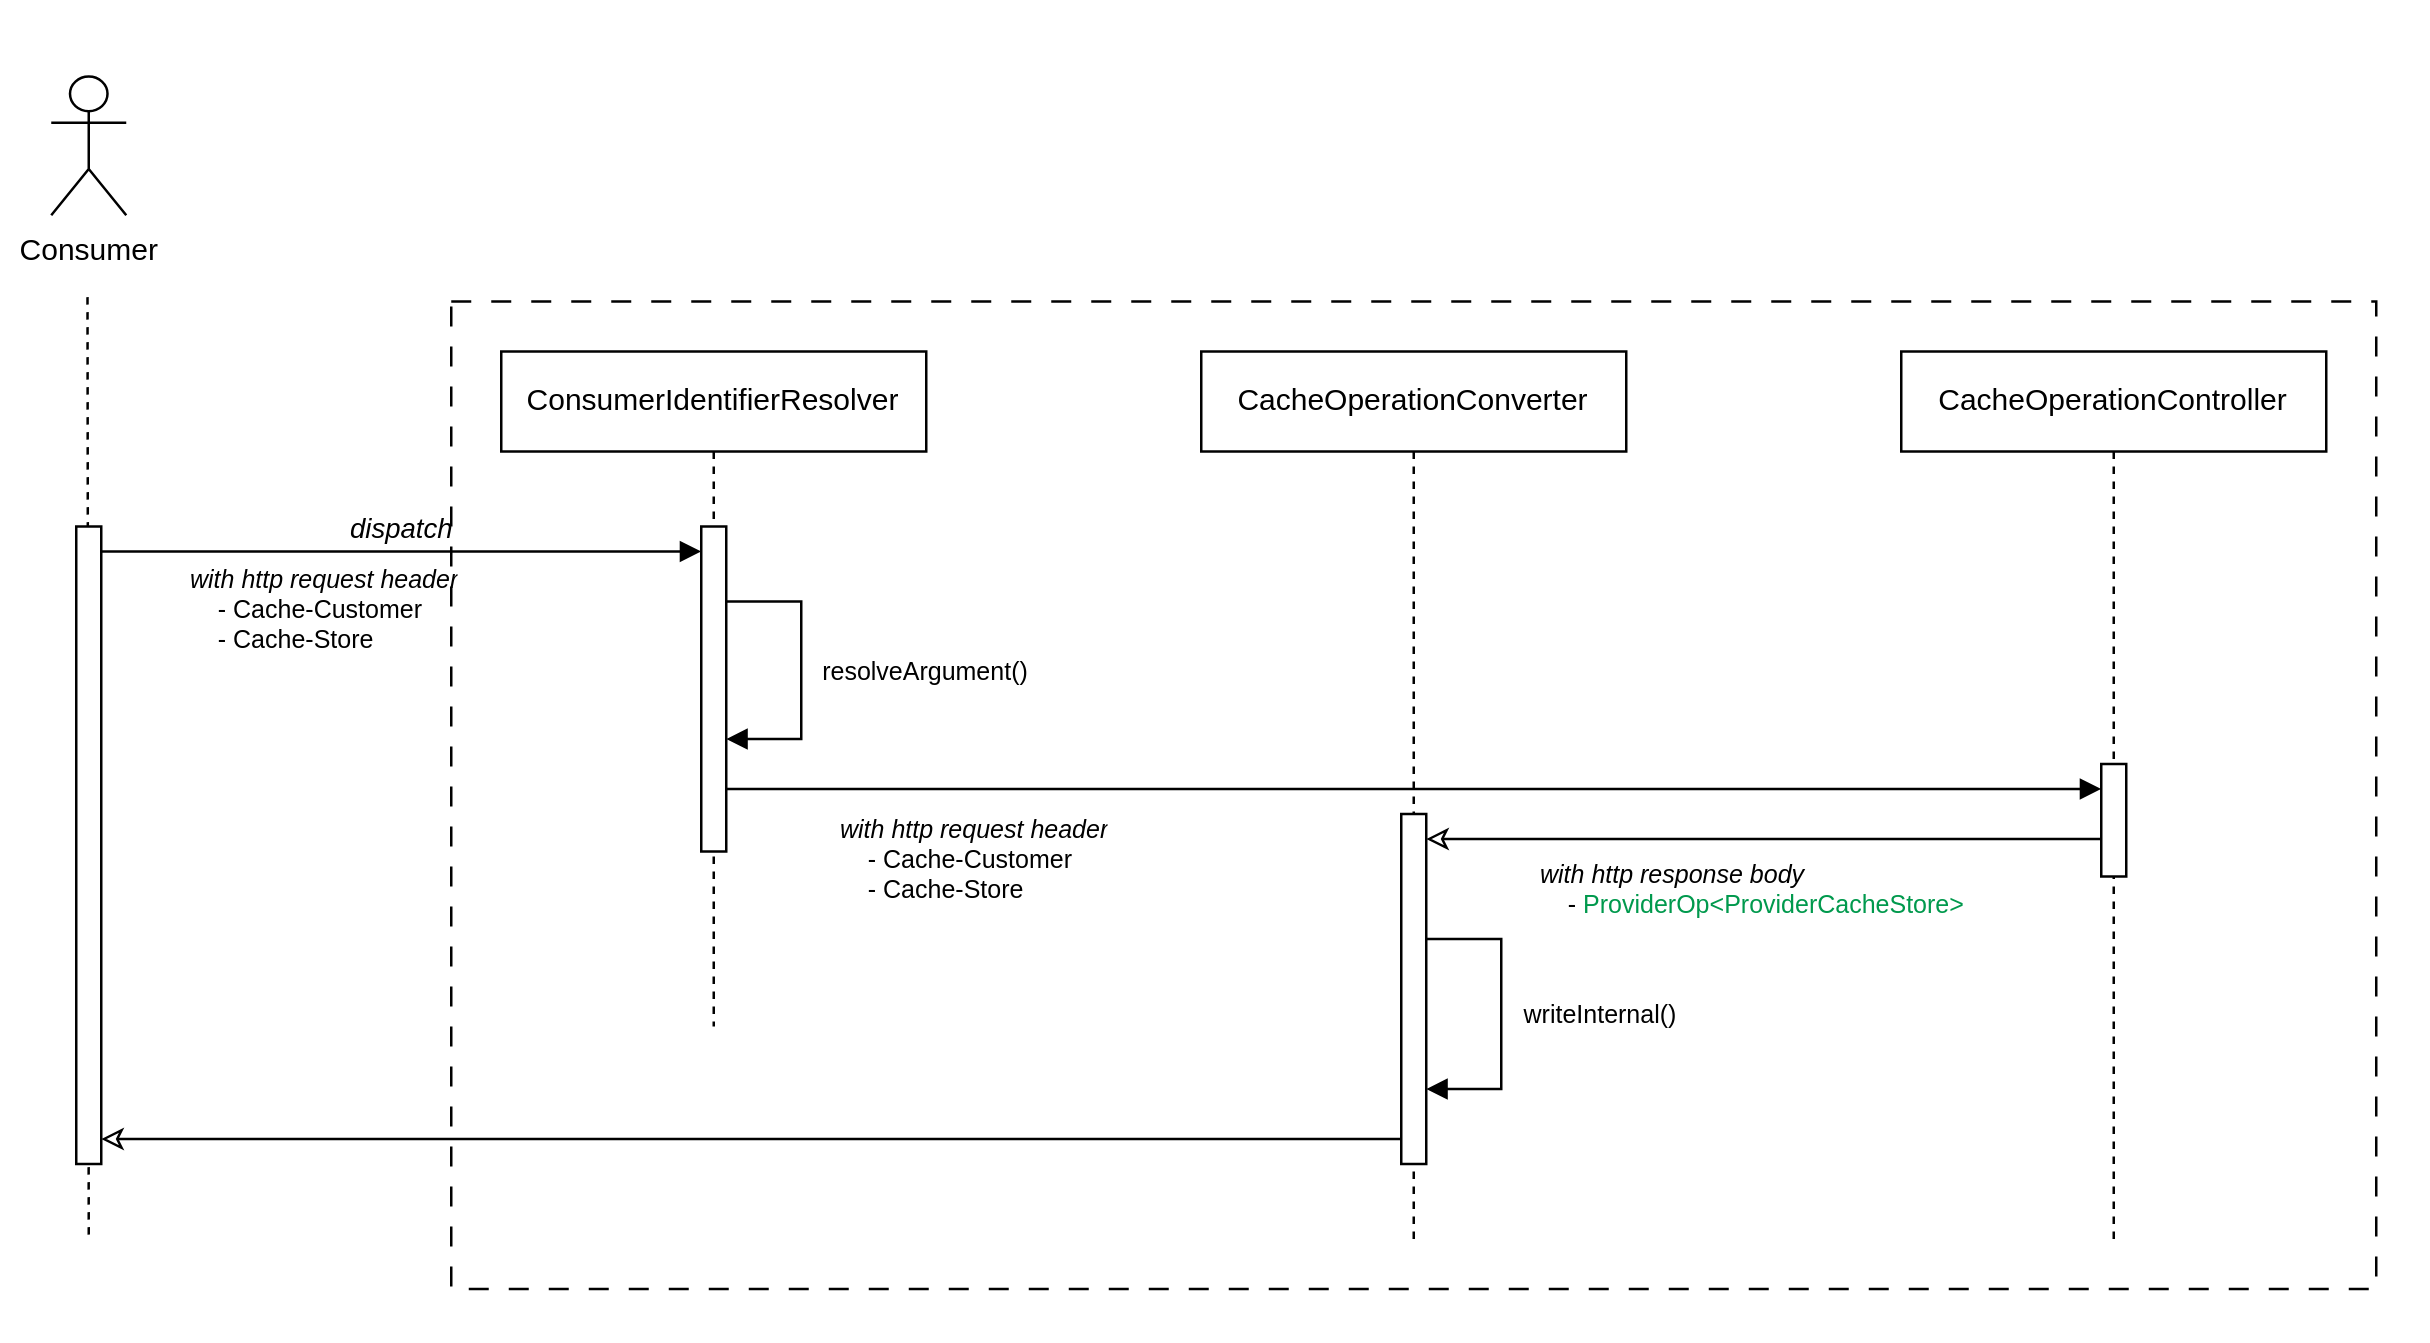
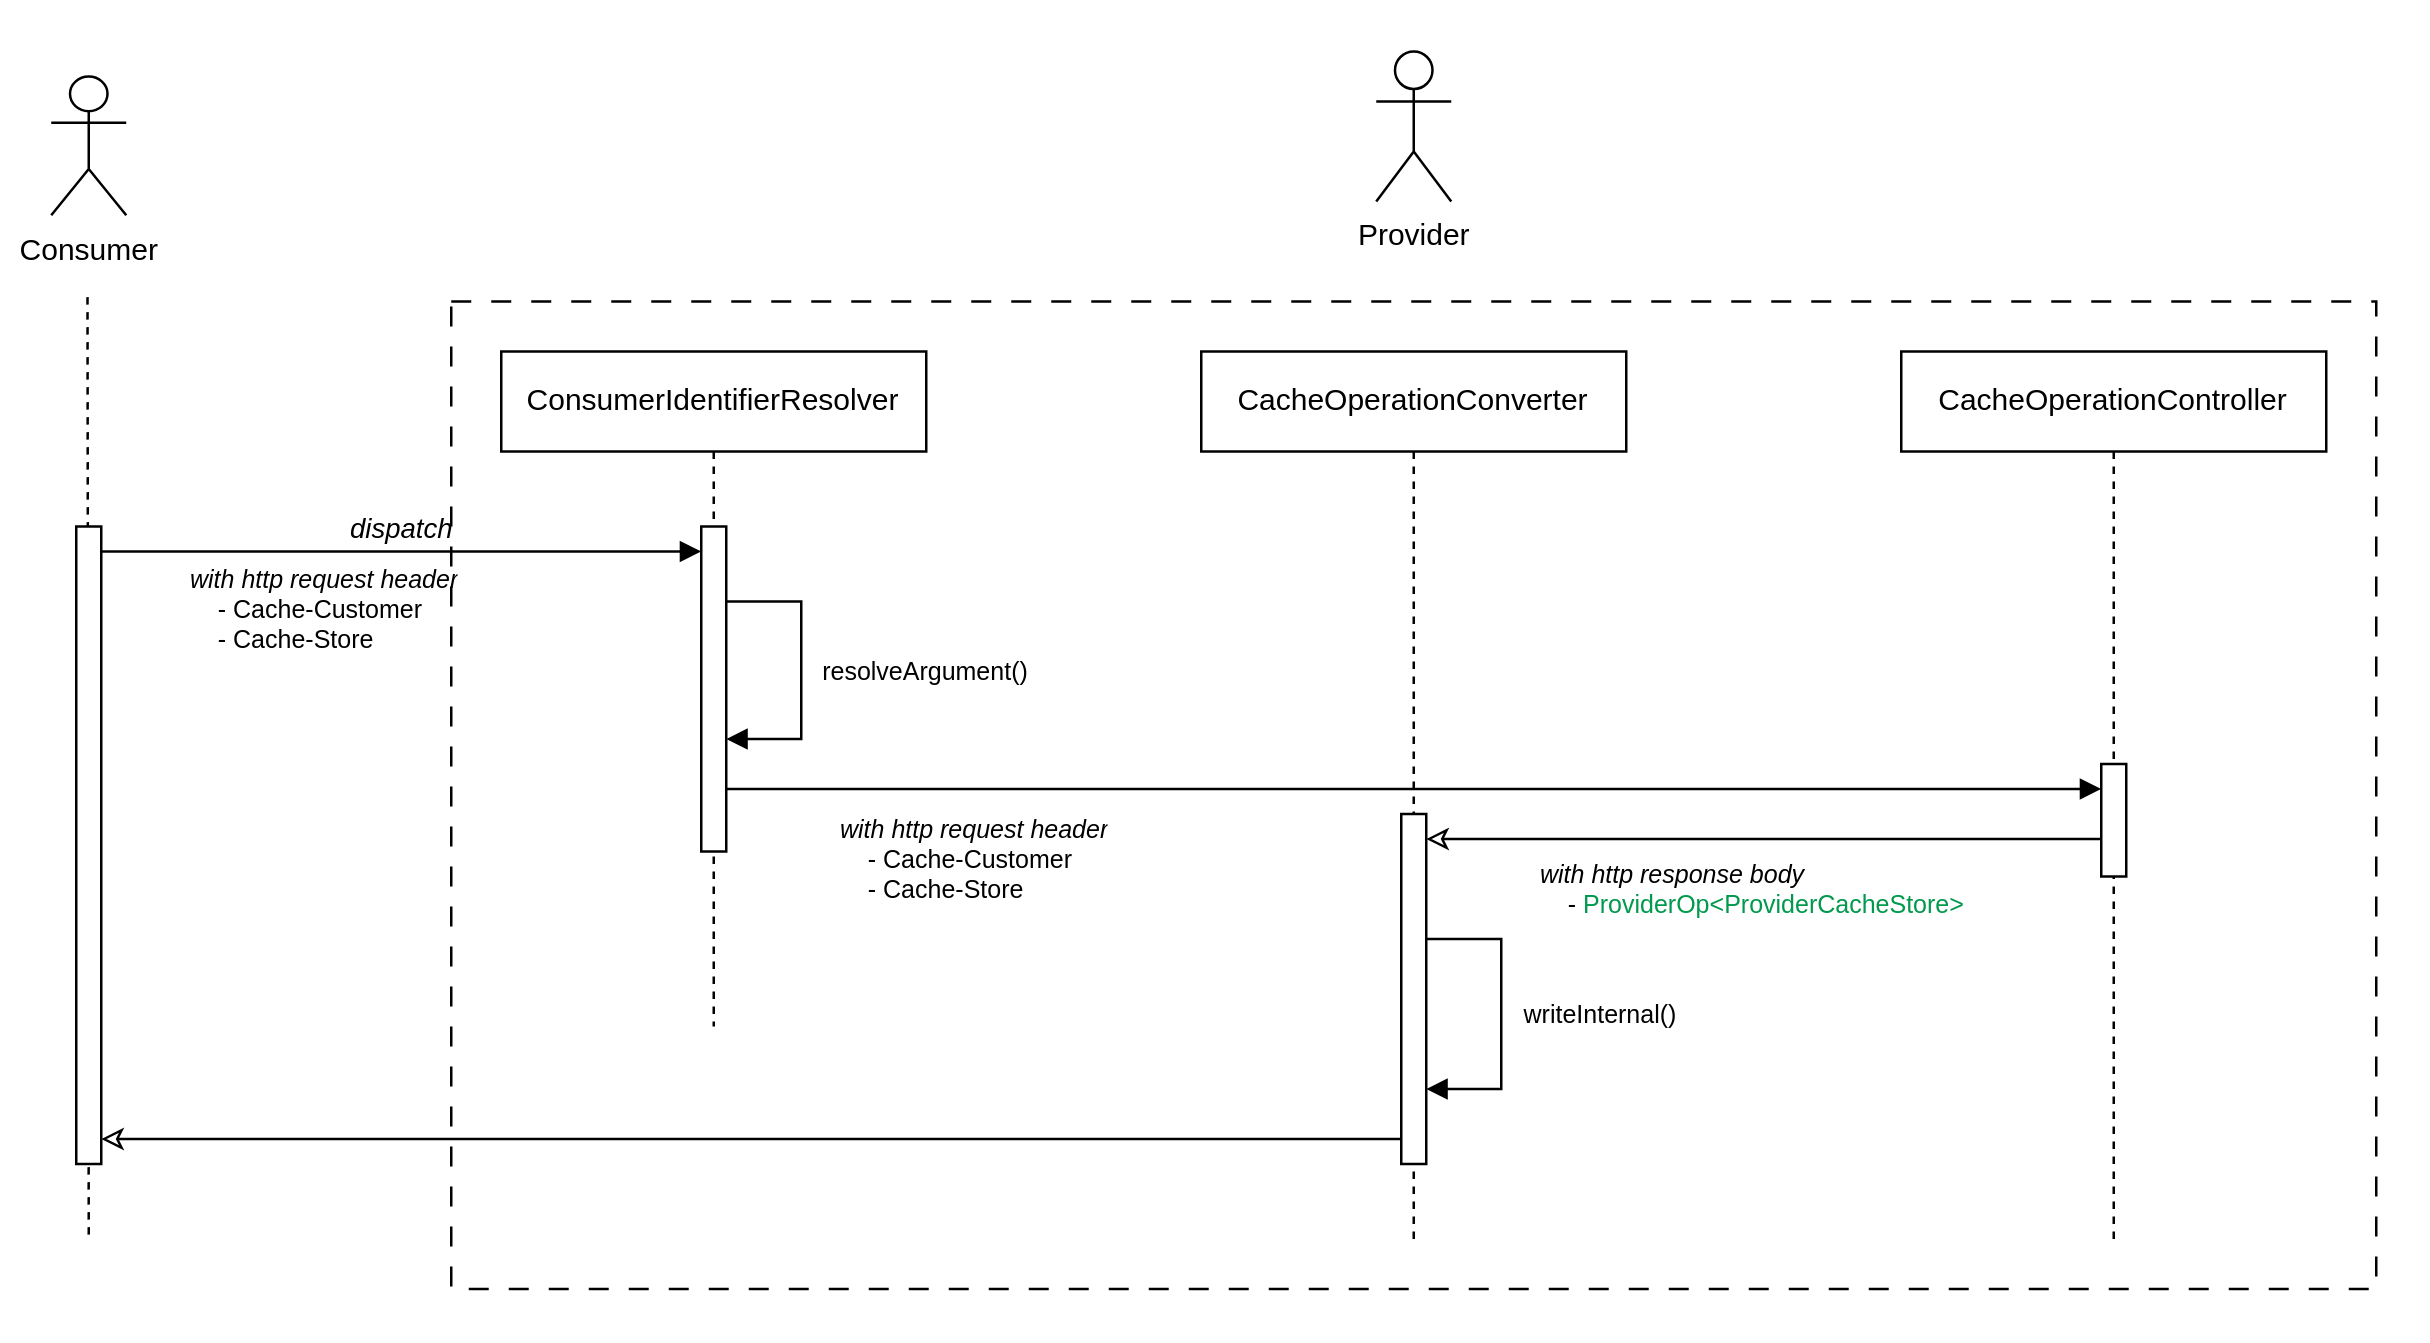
+ <mxCell id="4" value="Provider" style="shape=umlActor;verticalLabelPosition=bottom;verticalAlign=top;html=1;fillColor=none;" parent="1" vertex="1"><mxGeometry x="550" y="20" width="30" height="60" as="geometry" /></mxCell>
